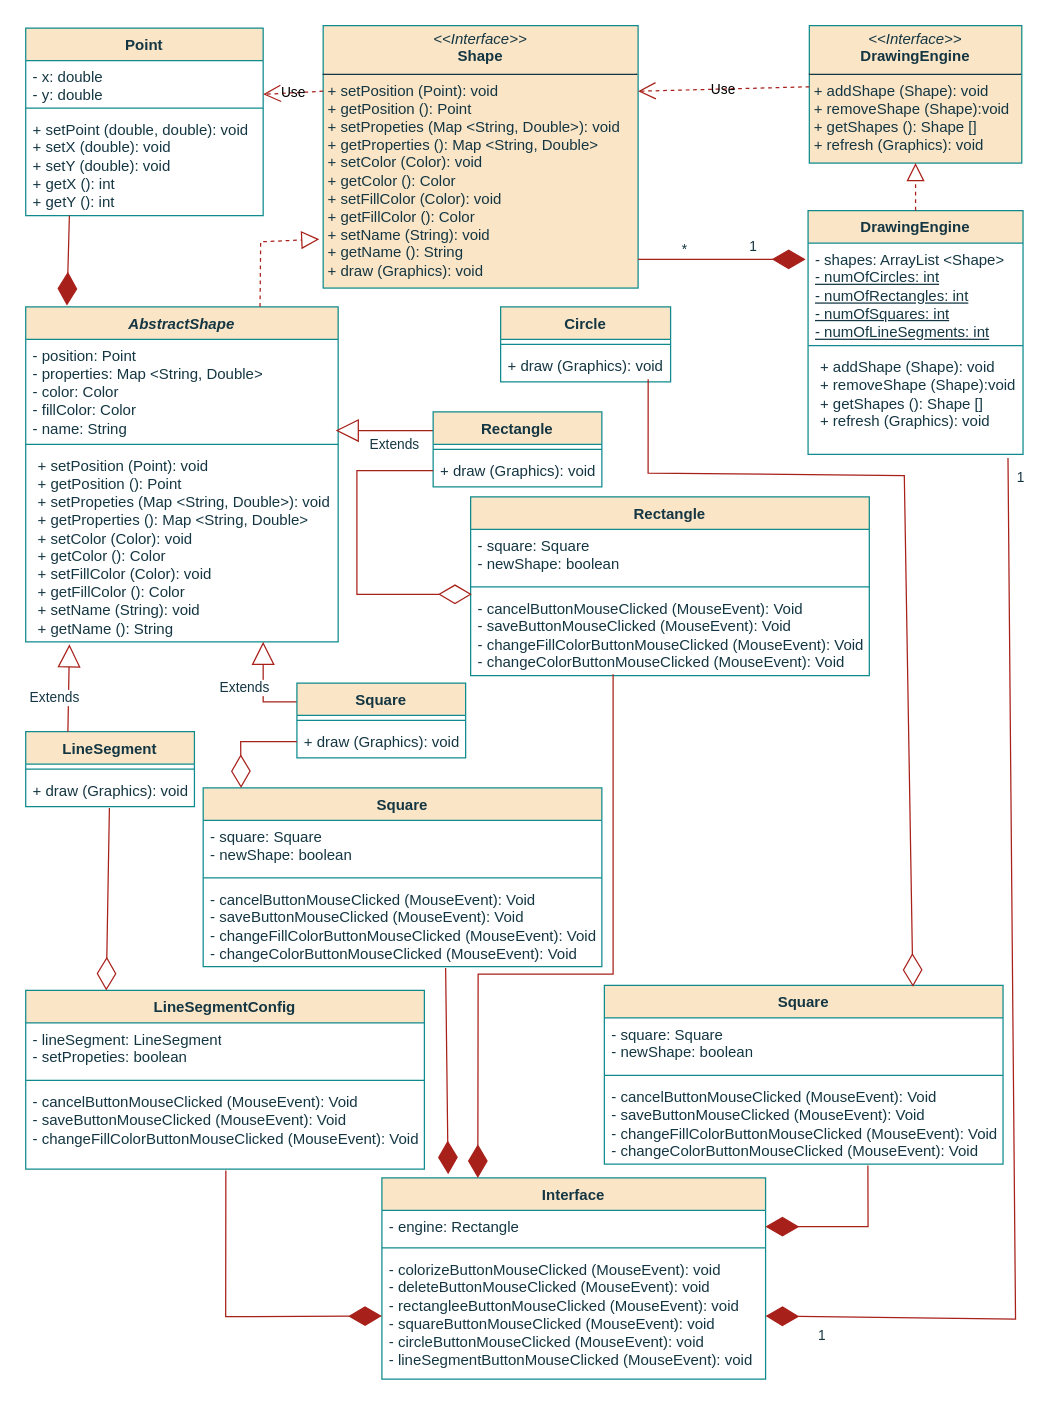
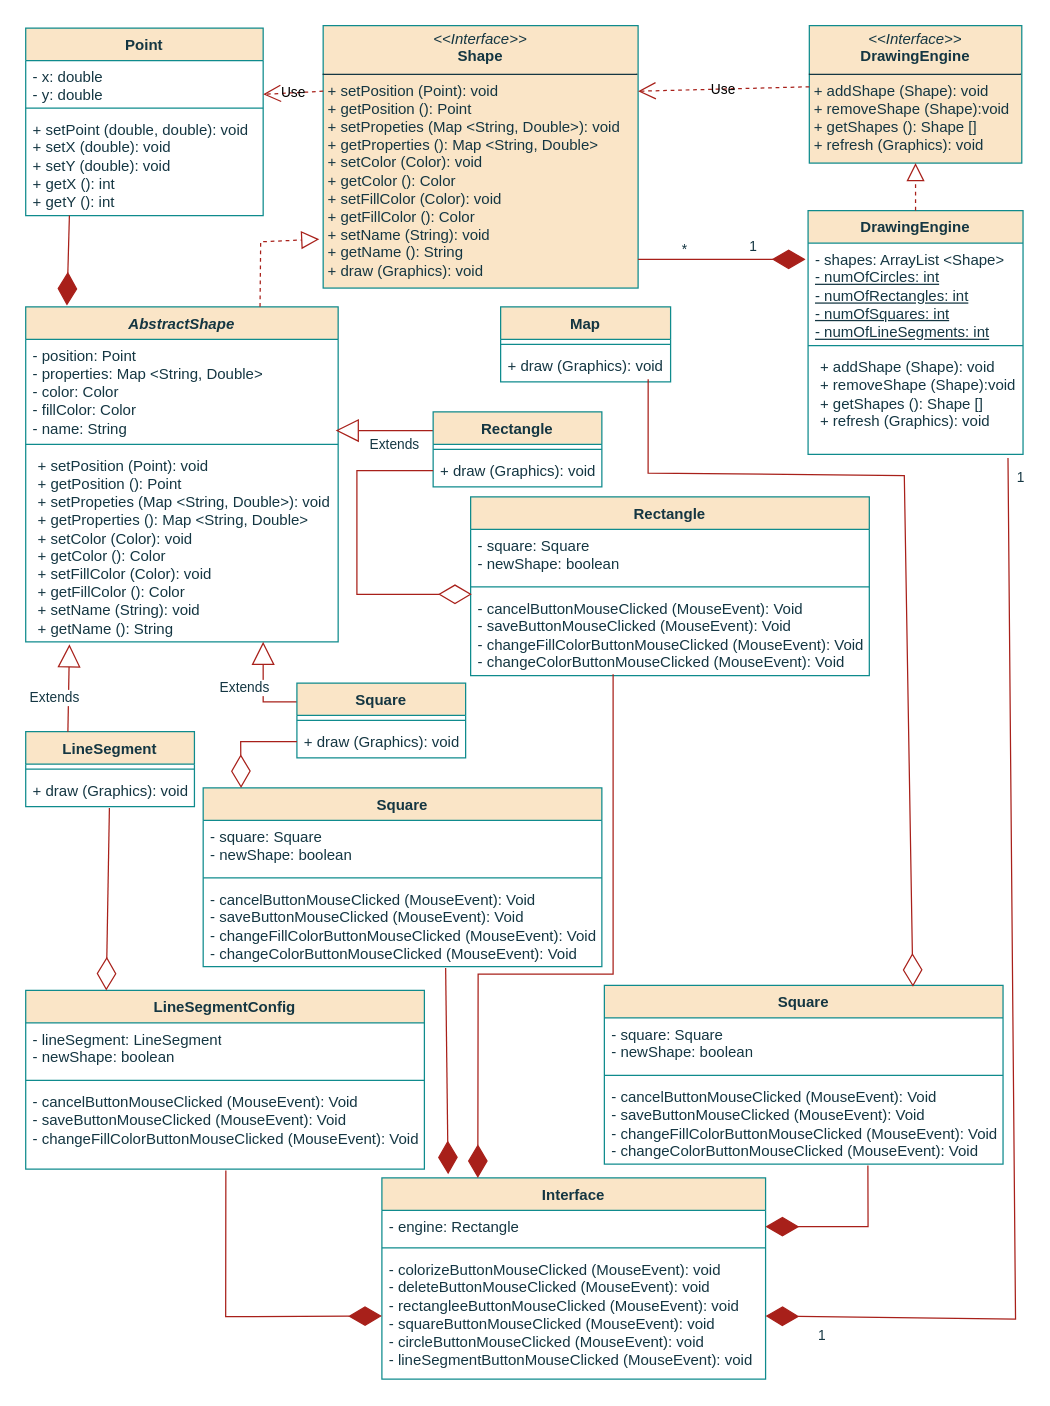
- <mxCell id="24" value="Circle" style="swimlane;fontStyle=1;align=center;verticalAlign=top;childLayout=stackLayout;horizontal=1;startSize=26;horizontalStack=0;resizeParent=1;resizeParentMax=0;resizeLast=0;collapsible=1;marginBottom=0;whiteSpace=wrap;html=1;strokeColor=#0F8B8D;fontColor=#143642;fillColor=#FAE5C7;" vertex="1" parent="1"><mxGeometry x="400" y="245" width="136" height="60" as="geometry" /></mxCell>
+ <mxCell id="24" value="Map" style="swimlane;fontStyle=1;align=center;verticalAlign=top;childLayout=stackLayout;horizontal=1;startSize=26;horizontalStack=0;resizeParent=1;resizeParentMax=0;resizeLast=0;collapsible=1;marginBottom=0;whiteSpace=wrap;html=1;strokeColor=#0F8B8D;fontColor=#143642;fillColor=#FAE5C7;" vertex="1" parent="1"><mxGeometry x="400" y="245" width="136" height="60" as="geometry" /></mxCell>
- <mxCell id="47" value="- lineSegment: LineSegment&lt;div&gt;- setPropeties: boolean&lt;/div&gt;" style="text;strokeColor=none;fillColor=none;align=left;verticalAlign=top;spacingLeft=4;spacingRight=4;overflow=hidden;rotatable=0;points=[[0,0.5],[1,0.5]];portConstraint=eastwest;whiteSpace=wrap;html=1;fontColor=#143642;" vertex="1" parent="46"><mxGeometry y="26" width="319" height="42" as="geometry" /></mxCell>
+ <mxCell id="47" value="- lineSegment: LineSegment&lt;div&gt;- newShape: boolean&lt;/div&gt;" style="text;strokeColor=none;fillColor=none;align=left;verticalAlign=top;spacingLeft=4;spacingRight=4;overflow=hidden;rotatable=0;points=[[0,0.5],[1,0.5]];portConstraint=eastwest;whiteSpace=wrap;html=1;fontColor=#143642;" vertex="1" parent="46"><mxGeometry y="26" width="319" height="42" as="geometry" /></mxCell>
